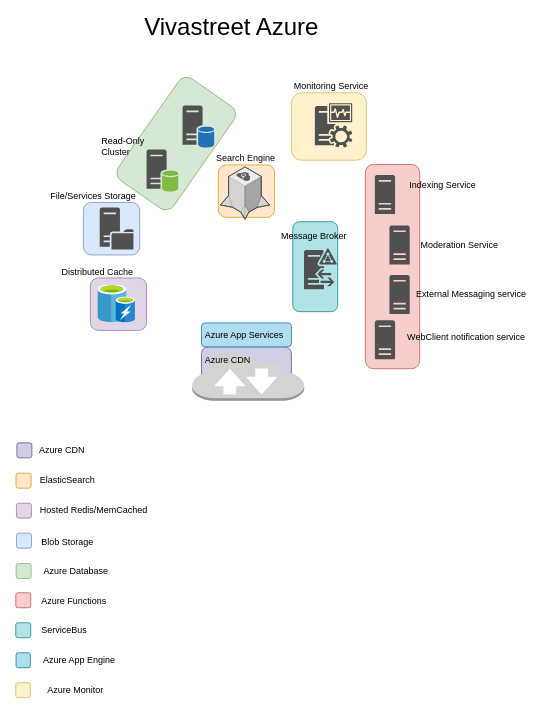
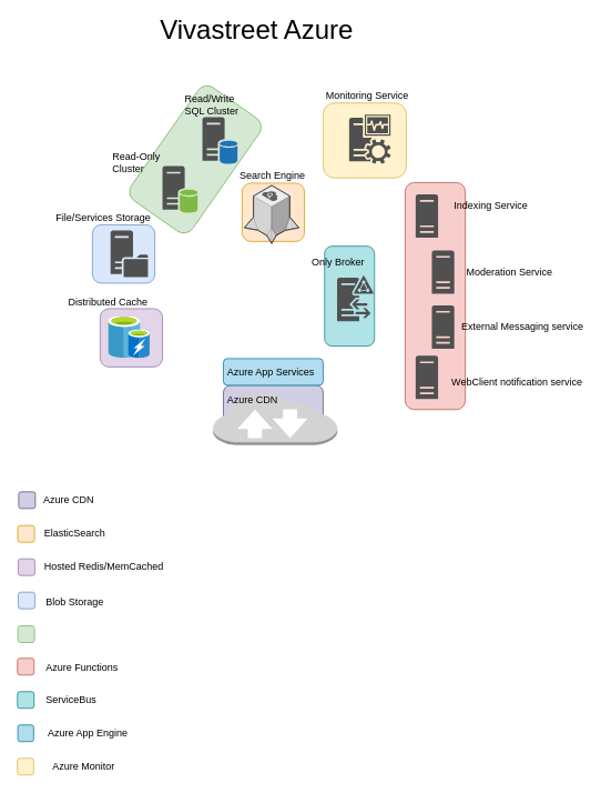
+ <mxCell id="31" value="&lt;div&gt;&lt;span&gt;Read/Write&lt;/span&gt;&lt;/div&gt;SQL Cluster" style="text;html=1;align=left;verticalAlign=middle;resizable=0;points=[];autosize=1;" vertex="1" parent="1"><mxGeometry x="220" y="110" width="80" height="30" as="geometry" /></mxCell>
- <mxCell id="24" value="Message Broker" style="text;html=1;align=left;verticalAlign=middle;resizable=0;points=[];autosize=1;" vertex="1" parent="21"><mxGeometry x="-7" y="5" width="100" height="20" as="geometry" /></mxCell>
+ <mxCell id="24" value="Only Broker" style="text;html=1;align=left;verticalAlign=middle;resizable=0;points=[];autosize=1;" vertex="1" parent="21"><mxGeometry x="-7" y="5" width="100" height="20" as="geometry" /></mxCell>
- <mxCell id="33" value="WebClient notification service" style="text;html=1;align=left;verticalAlign=middle;resizable=0;points=[];autosize=1;" vertex="1" parent="1"><mxGeometry x="541" y="438.64" width="170" height="20" as="geometry" /></mxCell>
+ <mxCell id="33" value="WebClient notification service" style="text;html=1;align=left;verticalAlign=middle;resizable=0;points=[];autosize=1;" vertex="1" parent="1"><mxGeometry x="541" y="448.64" width="170" height="20" as="geometry" /></mxCell>
- <mxCell id="44" value="Azure Database" style="text;html=1;align=left;verticalAlign=middle;resizable=0;points=[];autosize=1;" vertex="1" parent="1"><mxGeometry x="56" y="750.97" width="100" height="20" as="geometry" /></mxCell>
